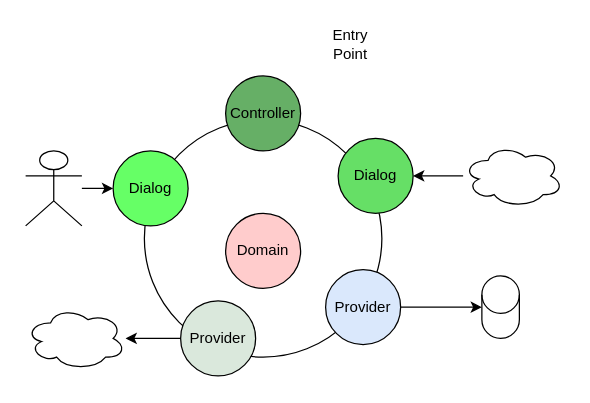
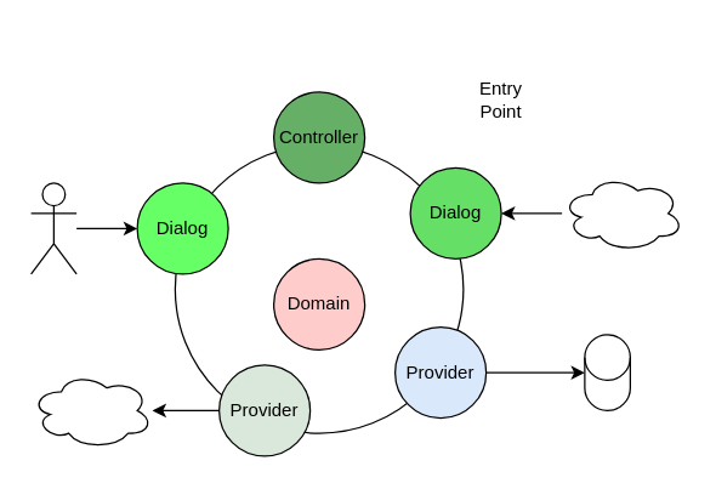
- <mxCell id="17" value="Entry Point" style="text;html=1;strokeColor=none;fillColor=none;align=center;verticalAlign=middle;whiteSpace=wrap;rounded=0;" vertex="1" parent="1"><mxGeometry x="250" y="20" width="60" height="30" as="geometry" /></mxCell>
+ <mxCell id="17" value="Entry Point" style="text;html=1;strokeColor=none;fillColor=none;align=center;verticalAlign=middle;whiteSpace=wrap;rounded=0;" vertex="1" parent="1"><mxGeometry x="300" y="50" width="60" height="30" as="geometry" /></mxCell>
- <mxCell id="9" value="Actor" style="shape=umlActor;verticalLabelPosition=bottom;verticalAlign=top;html=1;outlineConnect=0;fontColor=#ffffff;" vertex="1" parent="1"><mxGeometry x="20" y="120" width="45" height="60" as="geometry" /></mxCell>
+ <mxCell id="9" value="Actor" style="shape=umlActor;verticalLabelPosition=bottom;verticalAlign=top;html=1;outlineConnect=0;fontColor=#ffffff;" vertex="1" parent="1"><mxGeometry x="20" y="120" width="30" height="60" as="geometry" /></mxCell>
